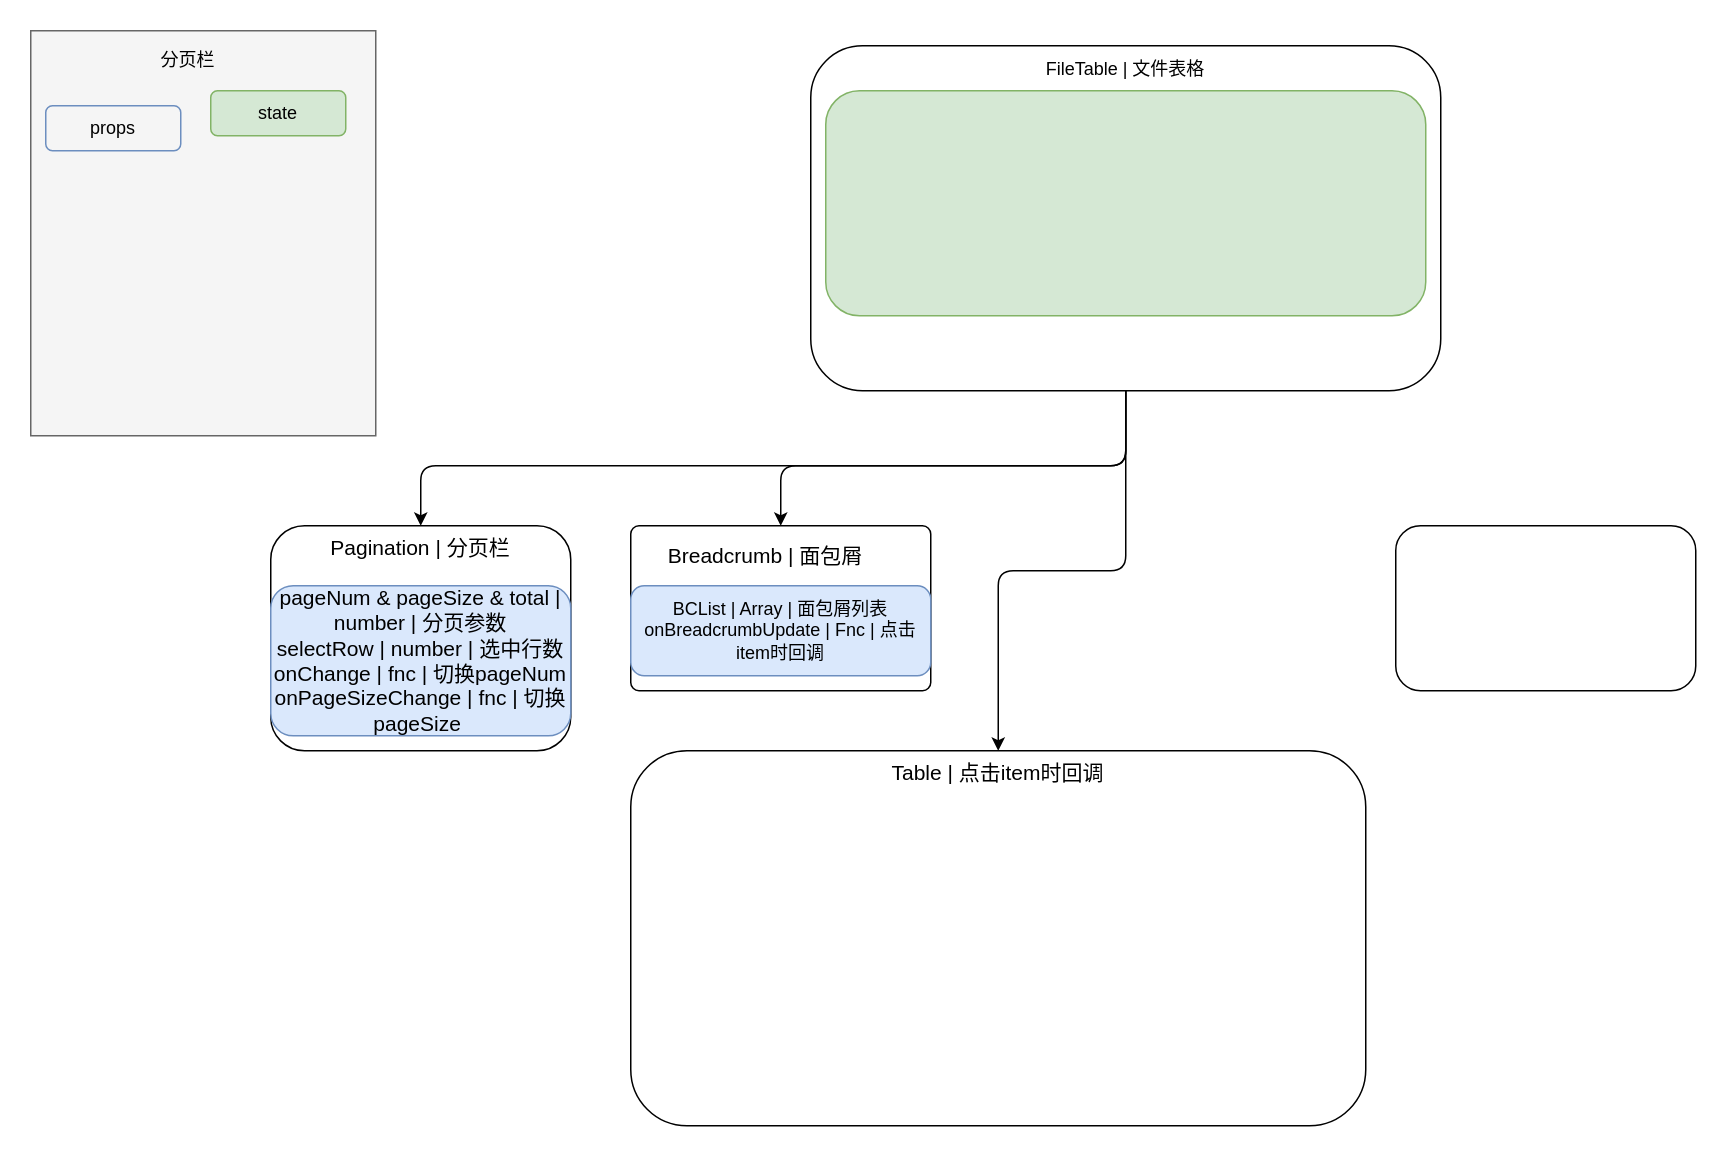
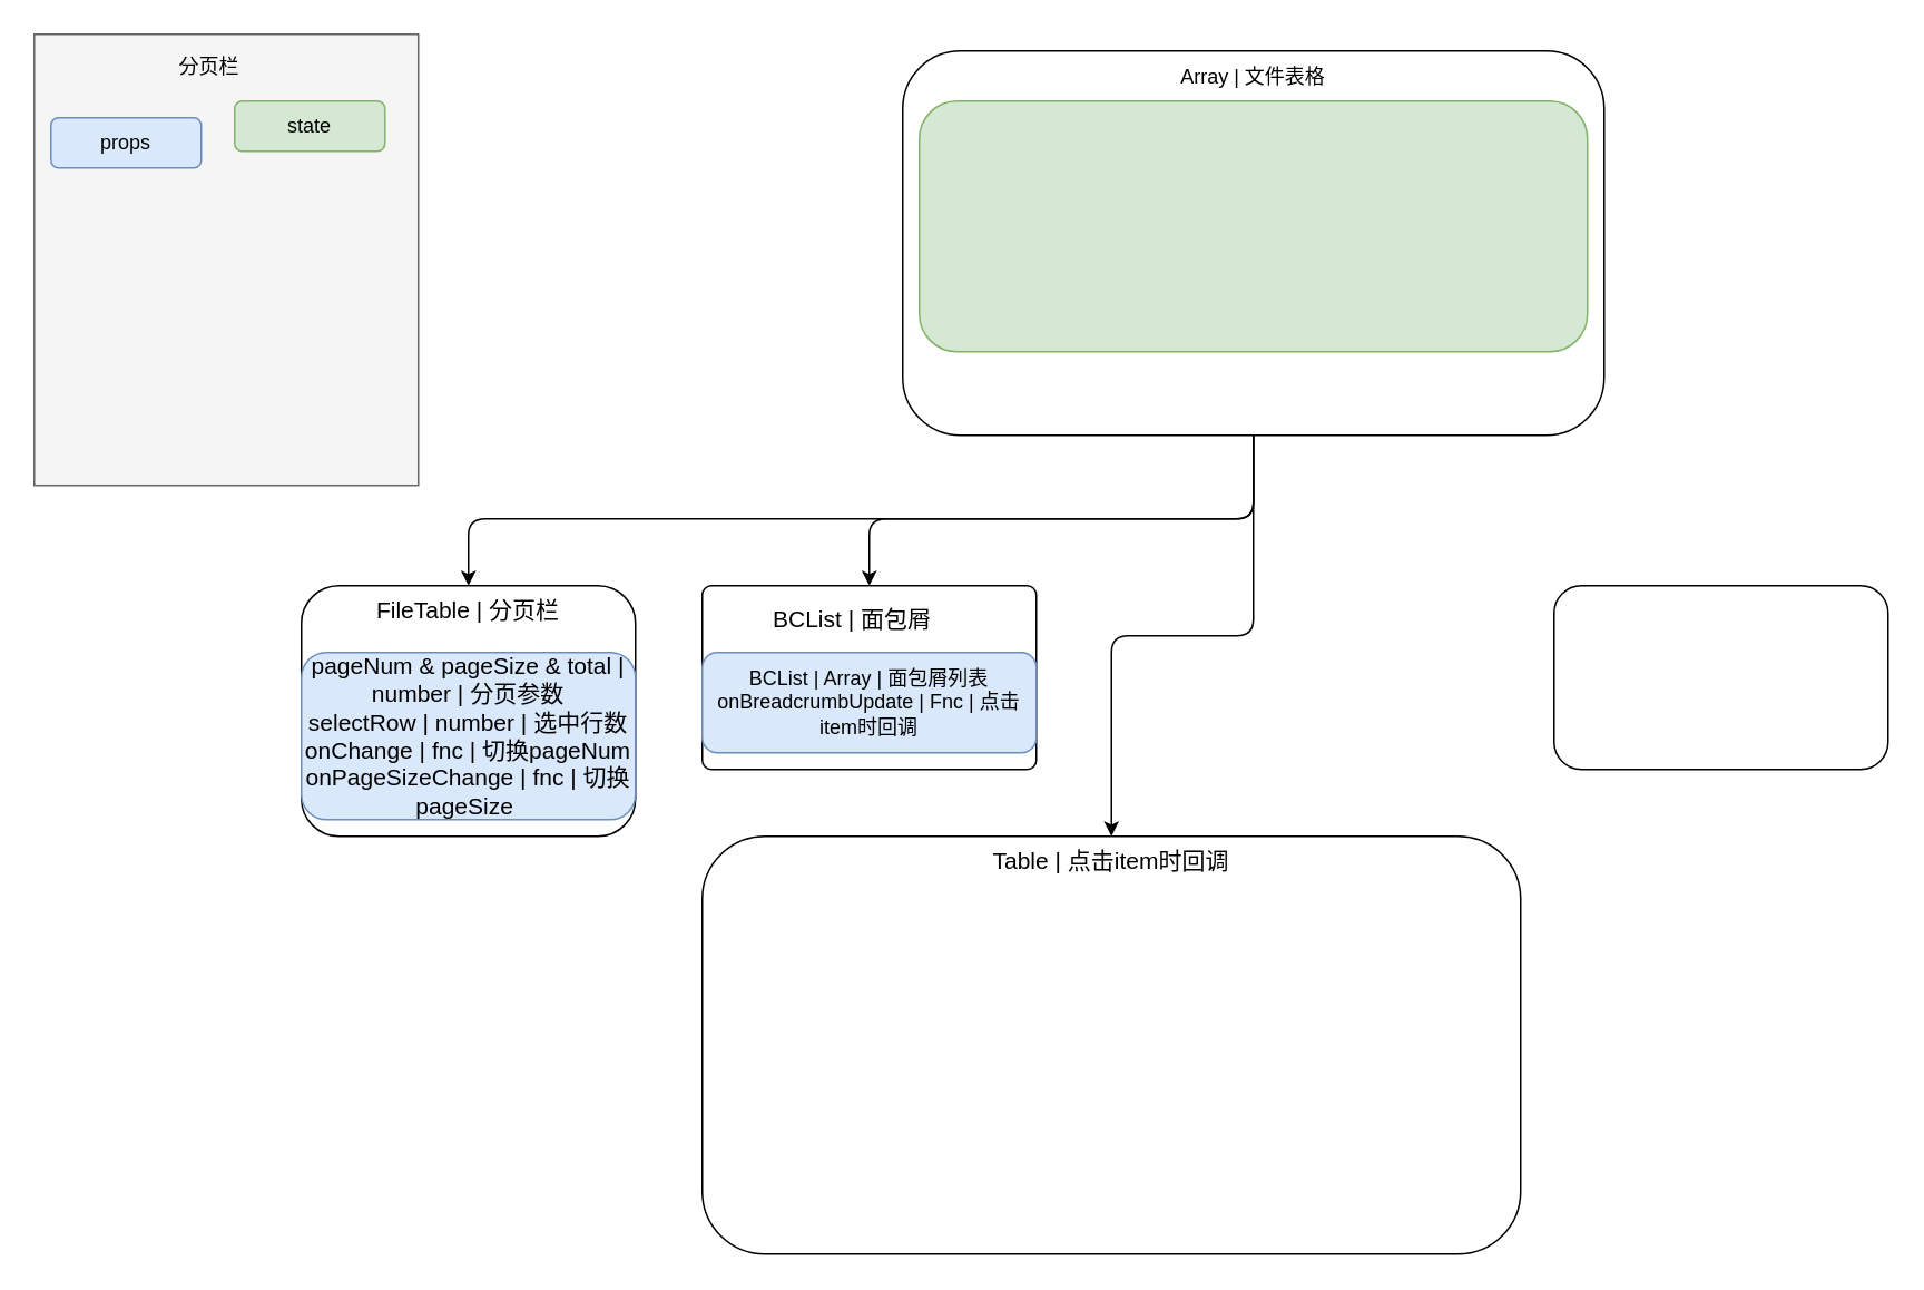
- <mxCell id="19" value="&lt;span style=&quot;font-size: 12px&quot;&gt;FileTable | 文件表格&lt;/span&gt;" style="text;html=1;strokeColor=none;fillColor=none;align=center;verticalAlign=middle;whiteSpace=wrap;rounded=0;fontSize=14;" vertex="1" parent="1"><mxGeometry x="650" y="30" width="200" height="30" as="geometry" /></mxCell>
+ <mxCell id="19" value="&lt;span style=&quot;font-size: 12px&quot;&gt;Array | 文件表格&lt;/span&gt;" style="text;html=1;strokeColor=none;fillColor=none;align=center;verticalAlign=middle;whiteSpace=wrap;rounded=0;fontSize=14;" vertex="1" parent="1"><mxGeometry x="650" y="30" width="200" height="30" as="geometry" /></mxCell>
- <mxCell id="5" value="props" style="rounded=1;whiteSpace=wrap;html=1;fillColor=#f5f5f5;strokeColor=#6c8ebf;" vertex="1" parent="1"><mxGeometry x="30" y="70" width="90" height="30" as="geometry" /></mxCell>
+ <mxCell id="5" value="props" style="rounded=1;whiteSpace=wrap;html=1;fillColor=#dae8fc;strokeColor=#6c8ebf;" vertex="1" parent="1"><mxGeometry x="30" y="70" width="90" height="30" as="geometry" /></mxCell>
- <mxCell id="16" value="Pagination | 分页栏" style="text;html=1;strokeColor=none;fillColor=none;align=center;verticalAlign=middle;whiteSpace=wrap;rounded=0;fontSize=14;" vertex="1" parent="1"><mxGeometry x="180" y="350" width="200" height="30" as="geometry" /></mxCell>
+ <mxCell id="16" value="FileTable | 分页栏" style="text;html=1;strokeColor=none;fillColor=none;align=center;verticalAlign=middle;whiteSpace=wrap;rounded=0;fontSize=14;" vertex="1" parent="1"><mxGeometry x="180" y="350" width="200" height="30" as="geometry" /></mxCell>
- <mxCell id="11" value="Breadcrumb | 面包屑" style="text;html=1;strokeColor=none;fillColor=none;align=center;verticalAlign=middle;whiteSpace=wrap;rounded=0;fontSize=14;" vertex="1" parent="1"><mxGeometry x="440" y="360" width="140" height="20" as="geometry" /></mxCell>
+ <mxCell id="11" value="BCList | 面包屑" style="text;html=1;strokeColor=none;fillColor=none;align=center;verticalAlign=middle;whiteSpace=wrap;rounded=0;fontSize=14;" vertex="1" parent="1"><mxGeometry x="440" y="360" width="140" height="20" as="geometry" /></mxCell>
